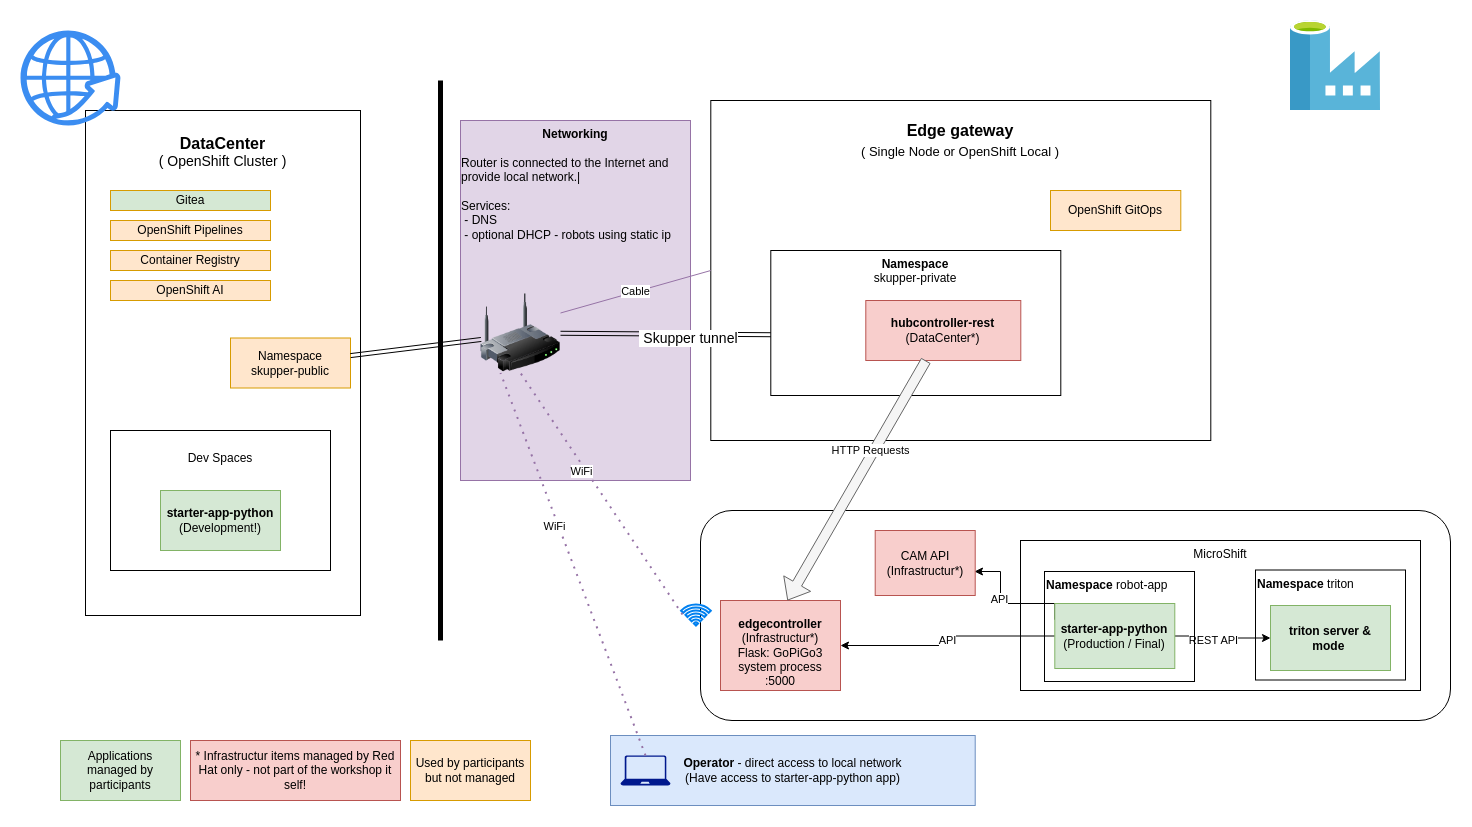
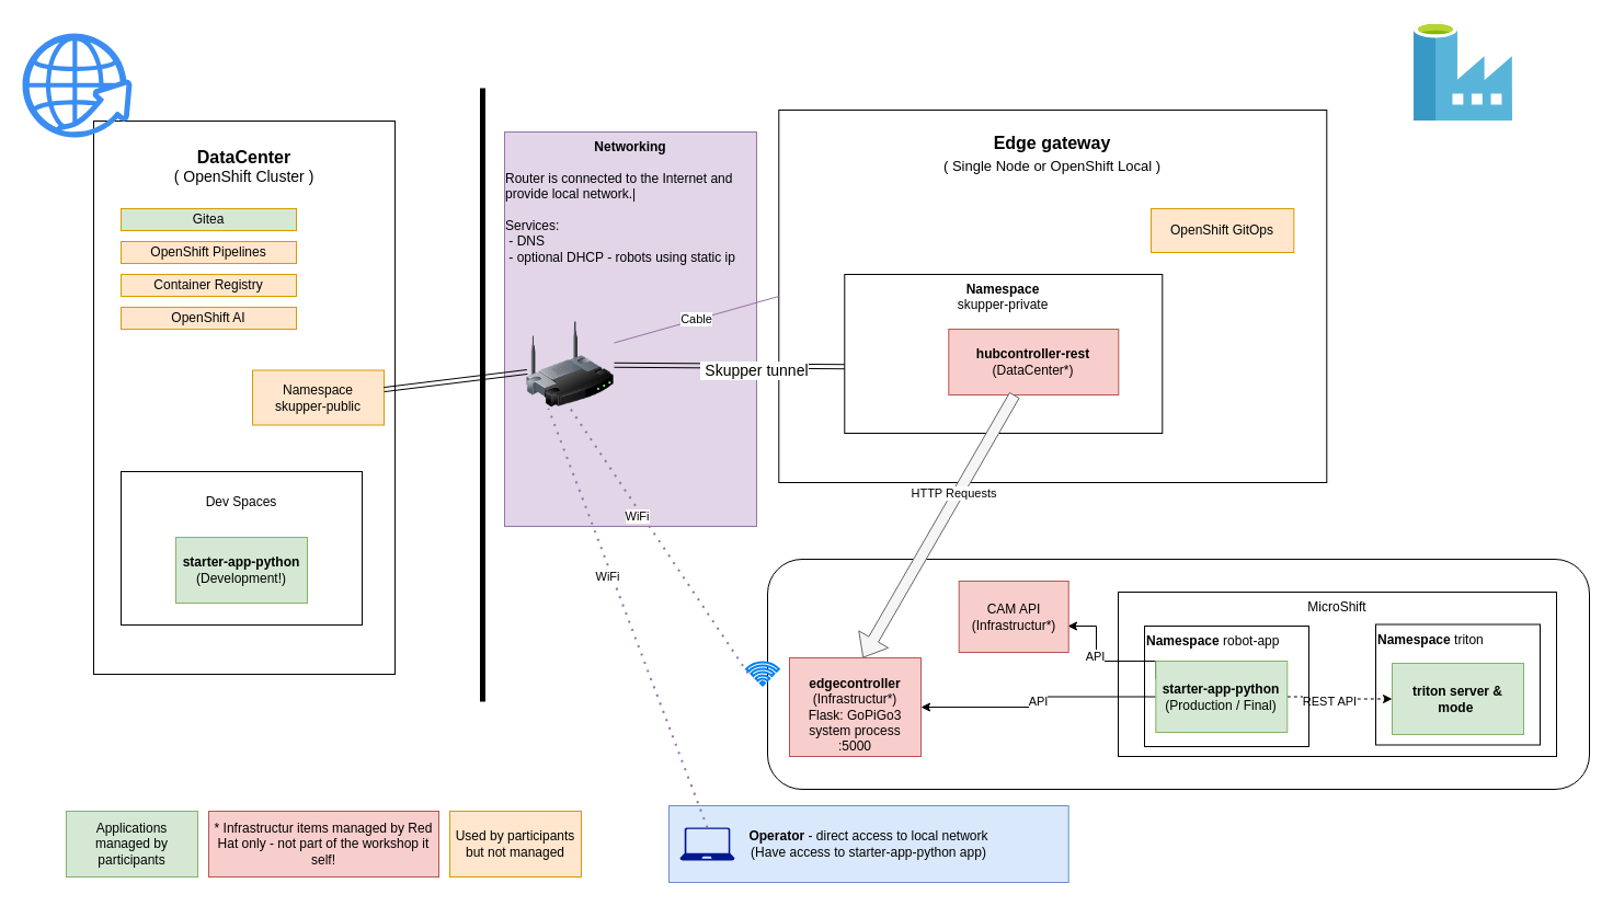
- <mxCell id="19" style="edgeStyle=orthogonalEdgeStyle;rounded=0;orthogonalLoop=1;jettySize=auto;html=1;exitX=1;exitY=0.5;exitDx=0;exitDy=0;" parent="1" source="46" target="48" edge="1"><mxGeometry relative="1" as="geometry"><mxPoint x="1213" y="590.5" as="targetPoint" /></mxGeometry></mxCell>
+ <mxCell id="19" style="edgeStyle=orthogonalEdgeStyle;rounded=0;orthogonalLoop=1;jettySize=auto;html=1;exitX=1;exitY=0.5;exitDx=0;exitDy=0;dashed=1;" parent="1" source="46" target="48" edge="1"><mxGeometry relative="1" as="geometry"><mxPoint x="1213" y="590.5" as="targetPoint" /></mxGeometry></mxCell>
